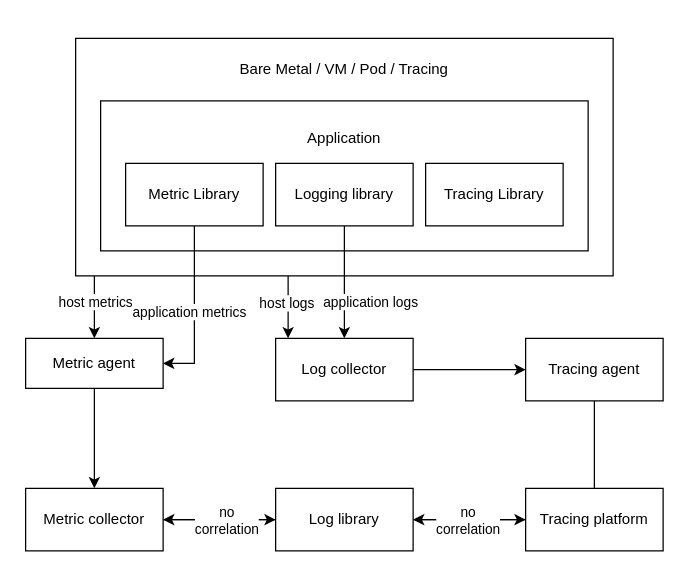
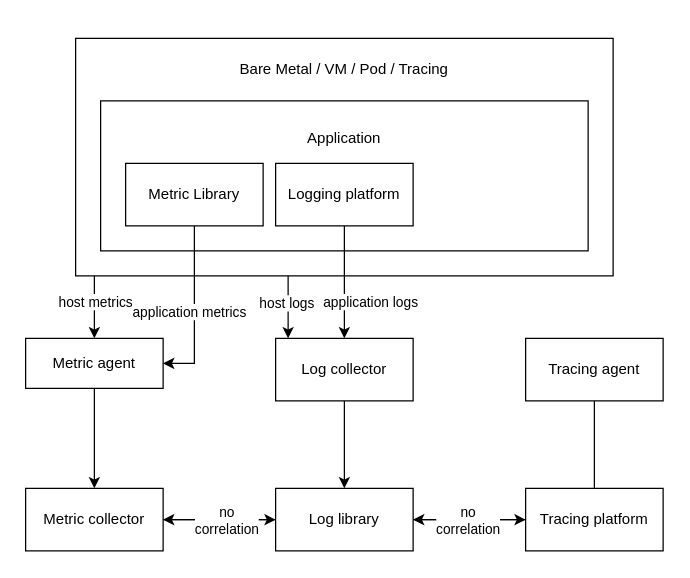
- <mxCell id="9" value="&lt;div&gt;Logging library&lt;/div&gt;" style="html=1;whiteSpace=wrap;" vertex="1" parent="5"><mxGeometry x="100" y="110" width="110" height="50" as="geometry" /></mxCell>
+ <mxCell id="9" value="&lt;div&gt;Logging platform&lt;/div&gt;" style="html=1;whiteSpace=wrap;" vertex="1" parent="5"><mxGeometry x="100" y="110" width="110" height="50" as="geometry" /></mxCell>
- <mxCell id="10" value="Tracing Library" style="html=1;whiteSpace=wrap;" vertex="1" parent="5"><mxGeometry x="220" y="110" width="110" height="50" as="geometry" /></mxCell>
- <mxCell id="12" style="edgeStyle=orthogonalEdgeStyle;rounded=0;orthogonalLoop=1;jettySize=auto;html=1;" edge="1" parent="1" source="13" target="17"><mxGeometry relative="1" as="geometry" /></mxCell>
+ <mxCell id="12" style="edgeStyle=orthogonalEdgeStyle;rounded=0;orthogonalLoop=1;jettySize=auto;html=1;entryX=0.5;entryY=0;entryDx=0;entryDy=0;" edge="1" parent="1" source="13" target="22"><mxGeometry relative="1" as="geometry" /></mxCell>
